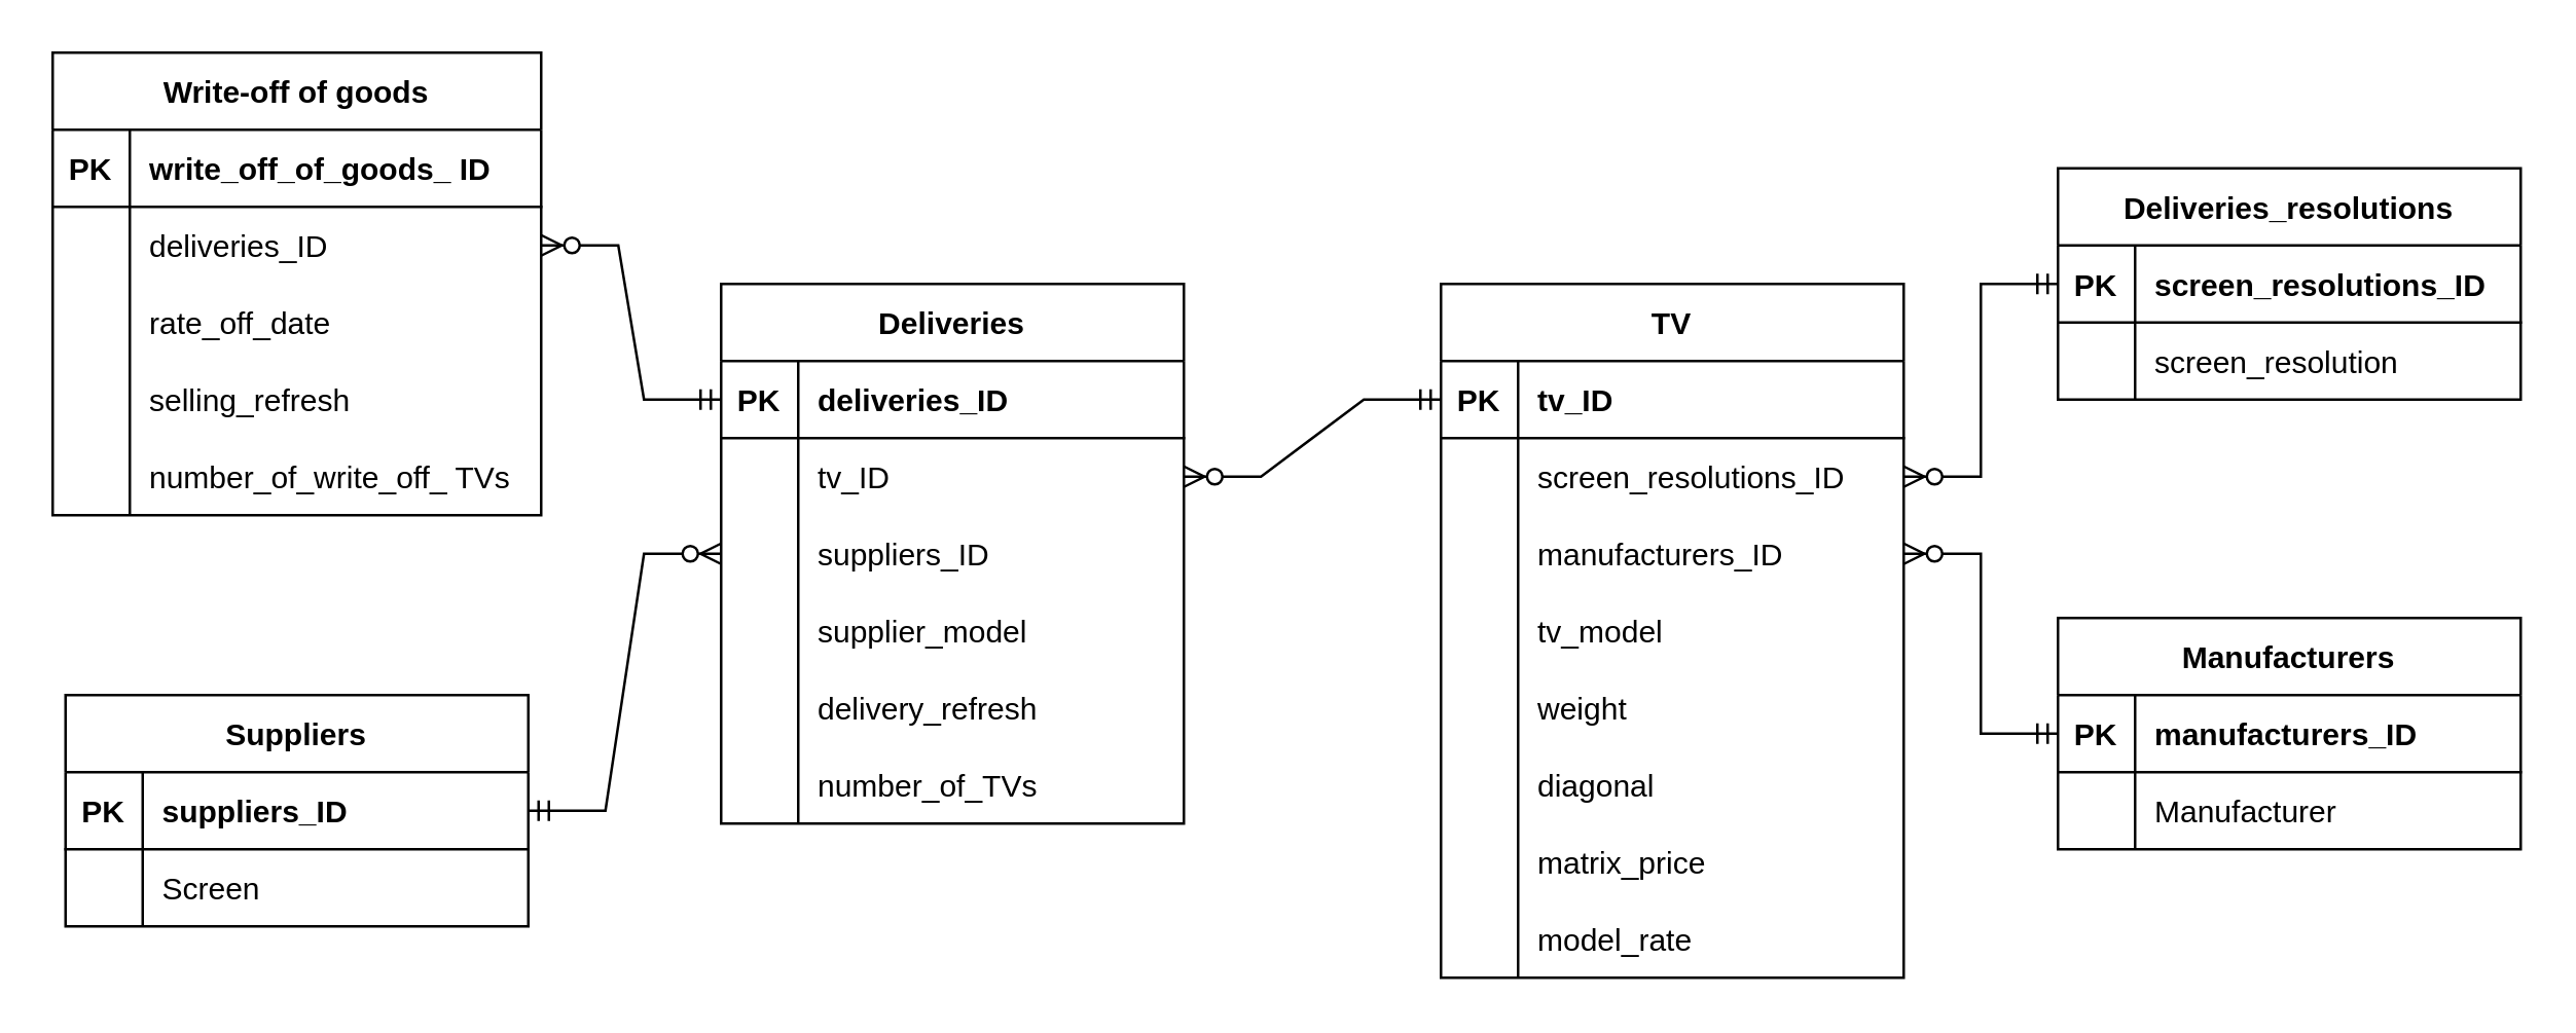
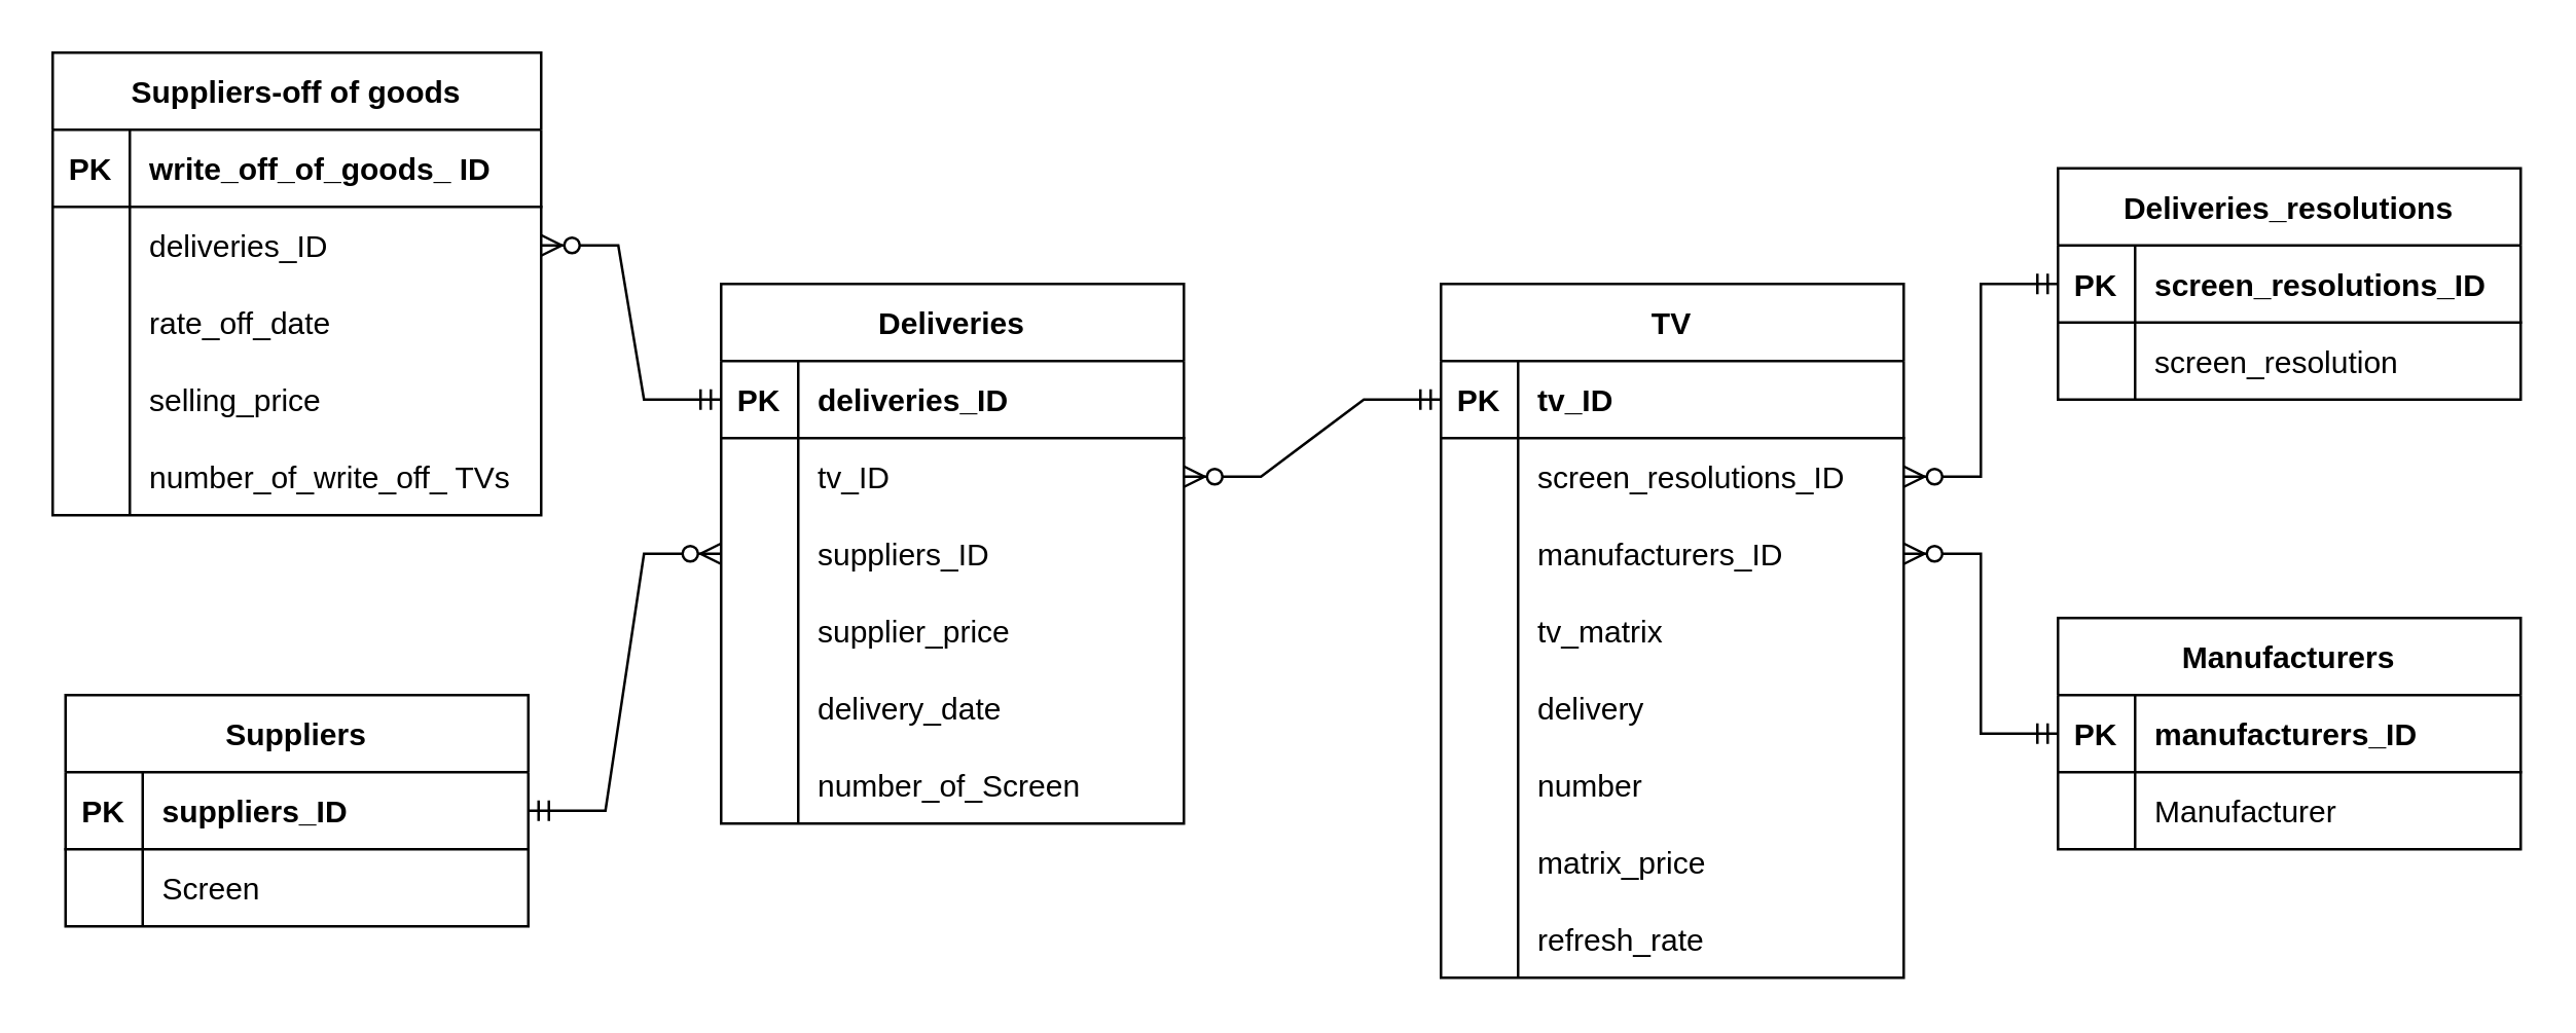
- <mxCell id="21" value="Write-off of goods" style="shape=table;startSize=30;container=1;collapsible=1;childLayout=tableLayout;fixedRows=1;rowLines=0;fontStyle=1;align=center;resizeLast=1;" vertex="1" parent="1"><mxGeometry x="20" y="20" width="190" height="180" as="geometry" /></mxCell>
+ <mxCell id="21" value="Suppliers-off of goods" style="shape=table;startSize=30;container=1;collapsible=1;childLayout=tableLayout;fixedRows=1;rowLines=0;fontStyle=1;align=center;resizeLast=1;" vertex="1" parent="1"><mxGeometry x="20" y="20" width="190" height="180" as="geometry" /></mxCell>
- <mxCell id="33" value="selling_refresh" style="shape=partialRectangle;connectable=0;fillColor=none;top=0;left=0;bottom=0;right=0;align=left;spacingLeft=6;overflow=hidden;" vertex="1" parent="31"><mxGeometry x="30" width="160" height="30" as="geometry"><mxRectangle width="160" height="30" as="alternateBounds" /></mxGeometry></mxCell>
+ <mxCell id="33" value="selling_price" style="shape=partialRectangle;connectable=0;fillColor=none;top=0;left=0;bottom=0;right=0;align=left;spacingLeft=6;overflow=hidden;" vertex="1" parent="31"><mxGeometry x="30" width="160" height="30" as="geometry"><mxRectangle width="160" height="30" as="alternateBounds" /></mxGeometry></mxCell>
- <mxCell id="14" value="supplier_model" style="shape=partialRectangle;connectable=0;fillColor=none;top=0;left=0;bottom=0;right=0;align=left;spacingLeft=6;overflow=hidden;" vertex="1" parent="12"><mxGeometry x="30" width="150" height="30" as="geometry"><mxRectangle width="150" height="30" as="alternateBounds" /></mxGeometry></mxCell>
+ <mxCell id="14" value="supplier_price" style="shape=partialRectangle;connectable=0;fillColor=none;top=0;left=0;bottom=0;right=0;align=left;spacingLeft=6;overflow=hidden;" vertex="1" parent="12"><mxGeometry x="30" width="150" height="30" as="geometry"><mxRectangle width="150" height="30" as="alternateBounds" /></mxGeometry></mxCell>
- <mxCell id="56" value="tv_model" style="shape=partialRectangle;connectable=0;fillColor=none;top=0;left=0;bottom=0;right=0;align=left;spacingLeft=6;overflow=hidden;" vertex="1" parent="54"><mxGeometry x="30" width="150" height="30" as="geometry"><mxRectangle width="150" height="30" as="alternateBounds" /></mxGeometry></mxCell>
+ <mxCell id="56" value="tv_matrix" style="shape=partialRectangle;connectable=0;fillColor=none;top=0;left=0;bottom=0;right=0;align=left;spacingLeft=6;overflow=hidden;" vertex="1" parent="54"><mxGeometry x="30" width="150" height="30" as="geometry"><mxRectangle width="150" height="30" as="alternateBounds" /></mxGeometry></mxCell>
- <mxCell id="17" value="delivery_refresh" style="shape=partialRectangle;connectable=0;fillColor=none;top=0;left=0;bottom=0;right=0;align=left;spacingLeft=6;overflow=hidden;" vertex="1" parent="15"><mxGeometry x="30" width="150" height="30" as="geometry"><mxRectangle width="150" height="30" as="alternateBounds" /></mxGeometry></mxCell>
+ <mxCell id="17" value="delivery_date" style="shape=partialRectangle;connectable=0;fillColor=none;top=0;left=0;bottom=0;right=0;align=left;spacingLeft=6;overflow=hidden;" vertex="1" parent="15"><mxGeometry x="30" width="150" height="30" as="geometry"><mxRectangle width="150" height="30" as="alternateBounds" /></mxGeometry></mxCell>
- <mxCell id="59" value="weight" style="shape=partialRectangle;connectable=0;fillColor=none;top=0;left=0;bottom=0;right=0;align=left;spacingLeft=6;overflow=hidden;" vertex="1" parent="57"><mxGeometry x="30" width="150" height="30" as="geometry"><mxRectangle width="150" height="30" as="alternateBounds" /></mxGeometry></mxCell>
+ <mxCell id="59" value="delivery" style="shape=partialRectangle;connectable=0;fillColor=none;top=0;left=0;bottom=0;right=0;align=left;spacingLeft=6;overflow=hidden;" vertex="1" parent="57"><mxGeometry x="30" width="150" height="30" as="geometry"><mxRectangle width="150" height="30" as="alternateBounds" /></mxGeometry></mxCell>
- <mxCell id="20" value="number_of_TVs" style="shape=partialRectangle;connectable=0;fillColor=none;top=0;left=0;bottom=0;right=0;align=left;spacingLeft=6;overflow=hidden;" vertex="1" parent="18"><mxGeometry x="30" width="150" height="30" as="geometry"><mxRectangle width="150" height="30" as="alternateBounds" /></mxGeometry></mxCell>
+ <mxCell id="20" value="number_of_Screen" style="shape=partialRectangle;connectable=0;fillColor=none;top=0;left=0;bottom=0;right=0;align=left;spacingLeft=6;overflow=hidden;" vertex="1" parent="18"><mxGeometry x="30" width="150" height="30" as="geometry"><mxRectangle width="150" height="30" as="alternateBounds" /></mxGeometry></mxCell>
- <mxCell id="62" value="diagonal" style="shape=partialRectangle;connectable=0;fillColor=none;top=0;left=0;bottom=0;right=0;align=left;spacingLeft=6;overflow=hidden;" vertex="1" parent="60"><mxGeometry x="30" width="150" height="30" as="geometry"><mxRectangle width="150" height="30" as="alternateBounds" /></mxGeometry></mxCell>
+ <mxCell id="62" value="number" style="shape=partialRectangle;connectable=0;fillColor=none;top=0;left=0;bottom=0;right=0;align=left;spacingLeft=6;overflow=hidden;" vertex="1" parent="60"><mxGeometry x="30" width="150" height="30" as="geometry"><mxRectangle width="150" height="30" as="alternateBounds" /></mxGeometry></mxCell>
- <mxCell id="68" value="model_rate" style="shape=partialRectangle;connectable=0;fillColor=none;top=0;left=0;bottom=0;right=0;align=left;spacingLeft=6;overflow=hidden;" vertex="1" parent="66"><mxGeometry x="30" width="150" height="30" as="geometry"><mxRectangle width="150" height="30" as="alternateBounds" /></mxGeometry></mxCell>
+ <mxCell id="68" value="refresh_rate" style="shape=partialRectangle;connectable=0;fillColor=none;top=0;left=0;bottom=0;right=0;align=left;spacingLeft=6;overflow=hidden;" vertex="1" parent="66"><mxGeometry x="30" width="150" height="30" as="geometry"><mxRectangle width="150" height="30" as="alternateBounds" /></mxGeometry></mxCell>
